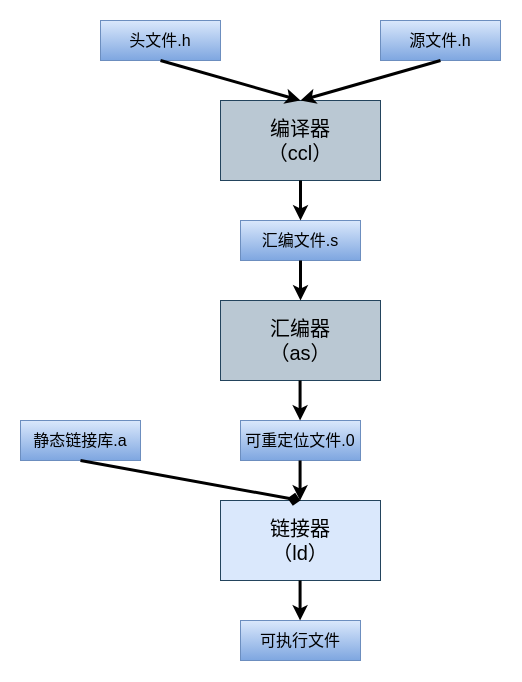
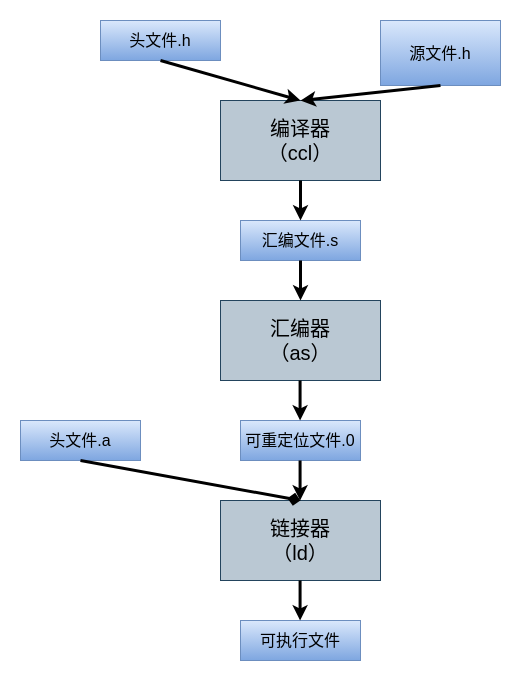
- <mxCell id="3" value="&lt;font style=&quot;font-size: 16px&quot;&gt;源文件.h&lt;/font&gt;" style="rounded=0;whiteSpace=wrap;html=1;fontSize=16;fillColor=#dae8fc;strokeColor=#6c8ebf;gradientColor=#7ea6e0;" vertex="1" parent="1"><mxGeometry x="380" y="20" width="120" height="40" as="geometry" /></mxCell>
+ <mxCell id="3" value="&lt;font style=&quot;font-size: 16px&quot;&gt;源文件.h&lt;/font&gt;" style="rounded=0;whiteSpace=wrap;html=1;fontSize=16;fillColor=#dae8fc;strokeColor=#6c8ebf;gradientColor=#7ea6e0;" vertex="1" parent="1"><mxGeometry x="380" y="20" width="120" height="65" as="geometry" /></mxCell>
- <mxCell id="11" value="&lt;font style=&quot;font-size: 16px&quot;&gt;静态链接库.a&lt;/font&gt;" style="rounded=0;whiteSpace=wrap;html=1;fontSize=16;fillColor=#dae8fc;strokeColor=#6c8ebf;gradientColor=#7ea6e0;" vertex="1" parent="1"><mxGeometry x="20" y="420" width="120" height="40" as="geometry" /></mxCell>
+ <mxCell id="11" value="&lt;font style=&quot;font-size: 16px&quot;&gt;头文件.a&lt;/font&gt;" style="rounded=0;whiteSpace=wrap;html=1;fontSize=16;fillColor=#dae8fc;strokeColor=#6c8ebf;gradientColor=#7ea6e0;" vertex="1" parent="1"><mxGeometry x="20" y="420" width="120" height="40" as="geometry" /></mxCell>
- <mxCell id="5" value="&lt;font style=&quot;font-size: 20px&quot;&gt;链接器&lt;br&gt;（ld）&lt;/font&gt;" style="rounded=0;whiteSpace=wrap;html=1;fontSize=16;fillColor=#dae8fc;strokeColor=#23445d;" vertex="1" parent="1"><mxGeometry x="220" y="500" width="160" height="80" as="geometry" /></mxCell>
+ <mxCell id="5" value="&lt;font style=&quot;font-size: 20px&quot;&gt;链接器&lt;br&gt;（ld）&lt;/font&gt;" style="rounded=0;whiteSpace=wrap;html=1;fontSize=16;fillColor=#bac8d3;strokeColor=#23445d;" vertex="1" parent="1"><mxGeometry x="220" y="500" width="160" height="80" as="geometry" /></mxCell>
